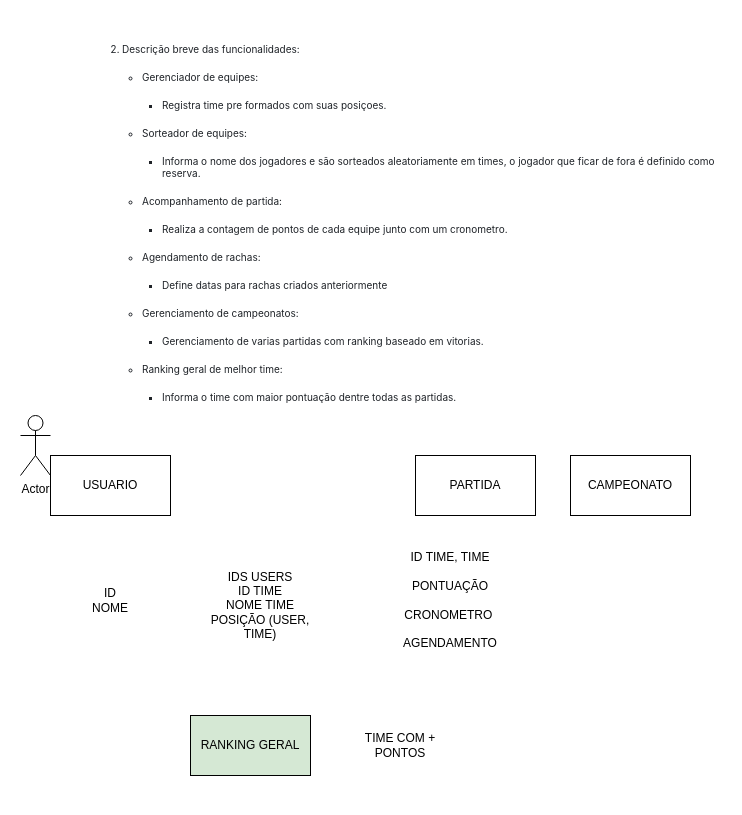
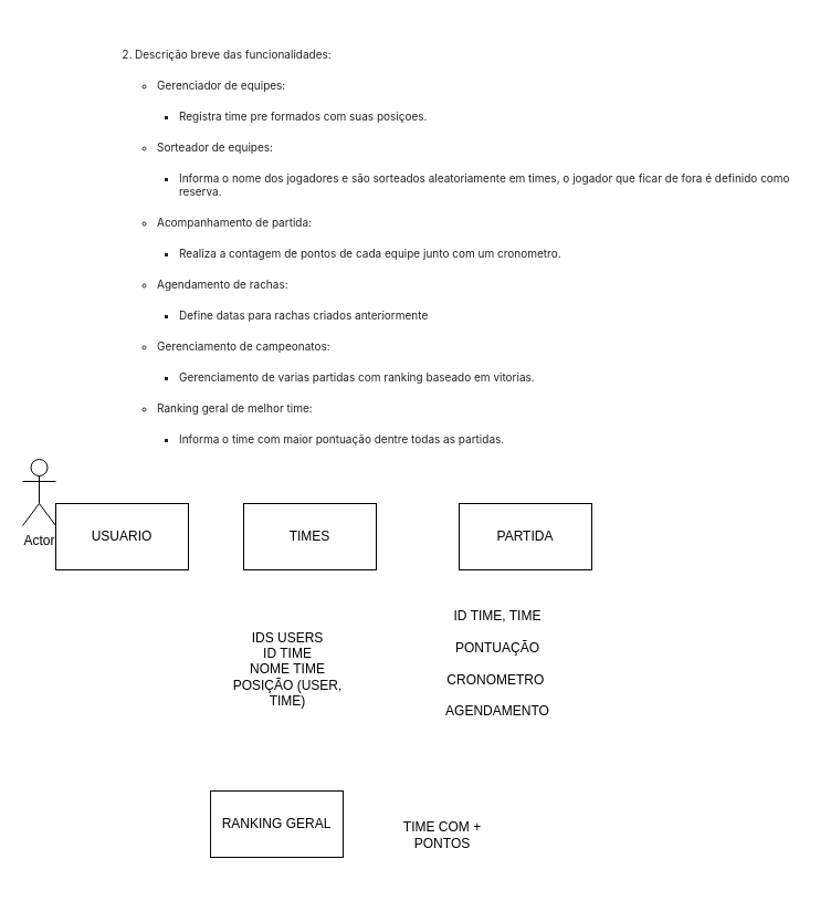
+ <mxCell id="4" value="TIMES" style="rounded=0;whiteSpace=wrap;html=1;" vertex="1" parent="1"><mxGeometry x="220" y="455" width="120" height="60" as="geometry" /></mxCell>
- <mxCell id="10" value="CAMPEONATO" style="rounded=0;whiteSpace=wrap;html=1;" vertex="1" parent="1"><mxGeometry x="570" y="455" width="120" height="60" as="geometry" /></mxCell>
- <mxCell id="7" value="ID&lt;br&gt;NOME&lt;br&gt;" style="text;html=1;strokeColor=none;fillColor=none;align=center;verticalAlign=middle;whiteSpace=wrap;rounded=0;" vertex="1" parent="1"><mxGeometry x="50" y="525" width="120" height="150" as="geometry" /></mxCell>
- <mxCell id="11" value="RANKING GERAL" style="rounded=0;whiteSpace=wrap;html=1;fillColor=#d5e8d4;" vertex="1" parent="1"><mxGeometry x="190" y="715" width="120" height="60" as="geometry" /></mxCell>
+ <mxCell id="11" value="RANKING GERAL" style="rounded=0;whiteSpace=wrap;html=1;" vertex="1" parent="1"><mxGeometry x="190" y="715" width="120" height="60" as="geometry" /></mxCell>
- <mxCell id="12" value="TIME COM + PONTOS" style="text;html=1;strokeColor=none;fillColor=none;align=center;verticalAlign=middle;whiteSpace=wrap;rounded=0;" vertex="1" parent="1"><mxGeometry x="340" y="697.5" width="120" height="95" as="geometry" /></mxCell>
+ <mxCell id="12" value="TIME COM + PONTOS" style="text;html=1;strokeColor=none;fillColor=none;align=center;verticalAlign=middle;whiteSpace=wrap;rounded=0;" vertex="1" parent="1"><mxGeometry x="340" y="707.5" width="120" height="95" as="geometry" /></mxCell>
